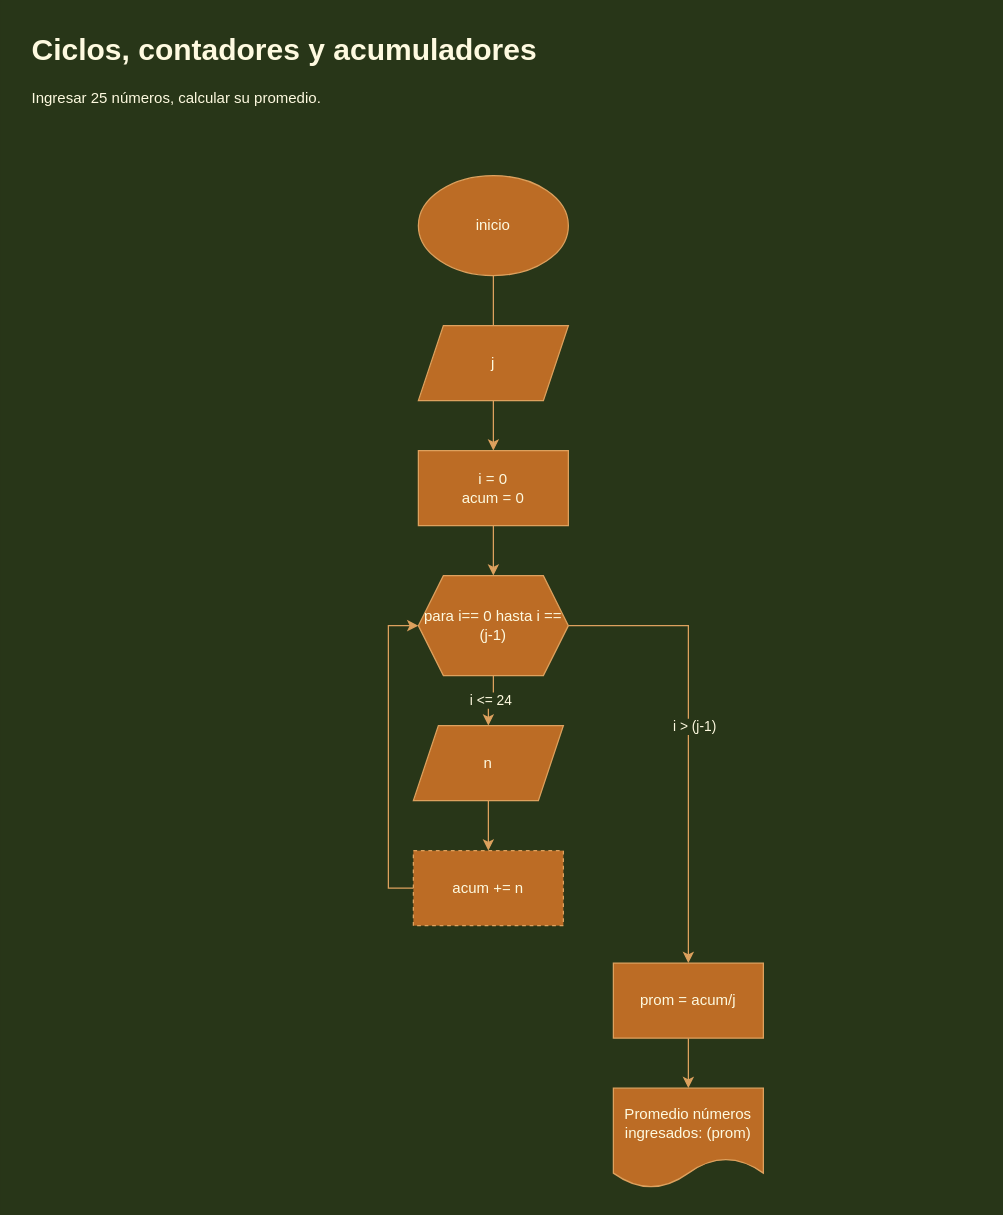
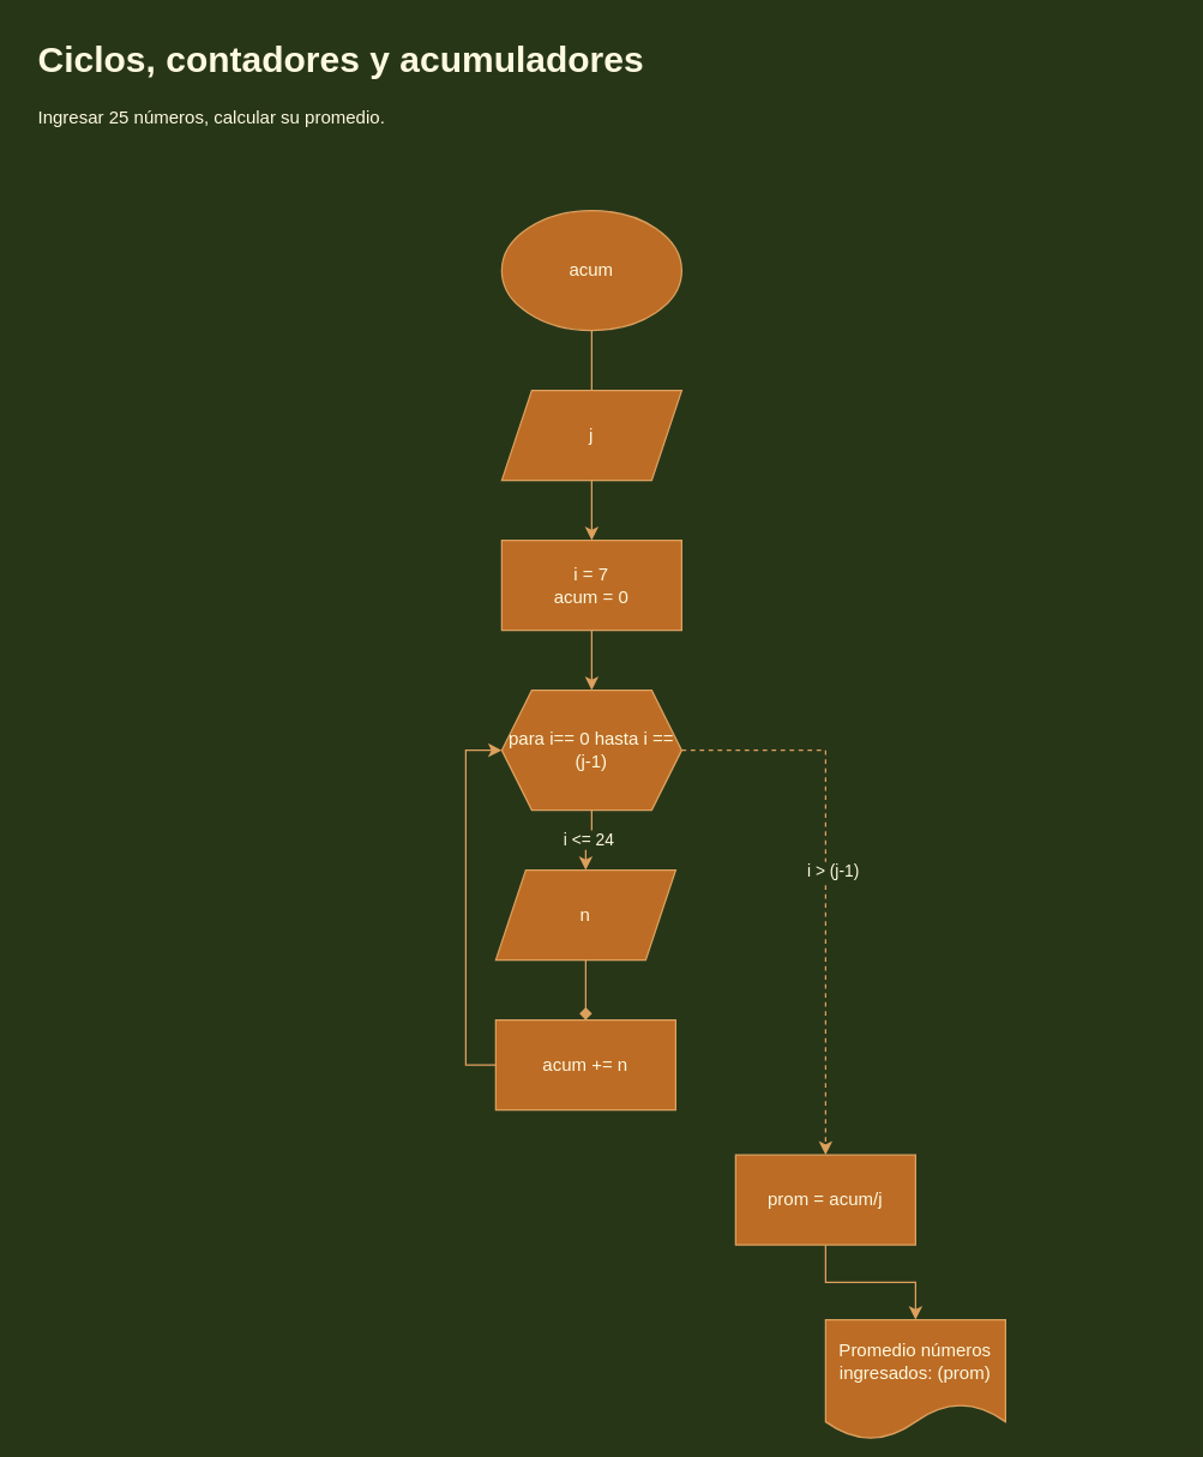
- <mxCell id="4" value="inicio" style="ellipse;whiteSpace=wrap;html=1;fillColor=#BC6C25;strokeColor=#DDA15E;fontColor=#FEFAE0;" vertex="1" parent="1"><mxGeometry x="334" y="140" width="120" height="80" as="geometry" /></mxCell>
+ <mxCell id="4" value="acum" style="ellipse;whiteSpace=wrap;html=1;fillColor=#BC6C25;strokeColor=#DDA15E;fontColor=#FEFAE0;" vertex="1" parent="1"><mxGeometry x="334" y="140" width="120" height="80" as="geometry" /></mxCell>
- <mxCell id="12" value="i = 0&lt;br&gt;acum = 0" style="whiteSpace=wrap;html=1;fillColor=#BC6C25;strokeColor=#DDA15E;fontColor=#FEFAE0;" vertex="1" parent="1"><mxGeometry x="334" y="360" width="120" height="60" as="geometry" /></mxCell>
+ <mxCell id="12" value="i = 7&lt;br&gt;acum = 0" style="whiteSpace=wrap;html=1;fillColor=#BC6C25;strokeColor=#DDA15E;fontColor=#FEFAE0;" vertex="1" parent="1"><mxGeometry x="334" y="360" width="120" height="60" as="geometry" /></mxCell>
- <mxCell id="9" value="" style="edgeStyle=orthogonalEdgeStyle;rounded=0;orthogonalLoop=1;jettySize=auto;html=1;labelBackgroundColor=#283618;strokeColor=#DDA15E;fontColor=#FEFAE0;" edge="1" parent="1" source="10" target="18"><mxGeometry relative="1" as="geometry" /></mxCell>
+ <mxCell id="9" value="" style="edgeStyle=orthogonalEdgeStyle;rounded=0;orthogonalLoop=1;jettySize=auto;html=1;labelBackgroundColor=#283618;strokeColor=#DDA15E;fontColor=#FEFAE0;endArrow=diamond;" edge="1" parent="1" source="10" target="18"><mxGeometry relative="1" as="geometry" /></mxCell>
- <mxCell id="6" style="edgeStyle=orthogonalEdgeStyle;rounded=0;orthogonalLoop=1;jettySize=auto;html=1;exitX=1;exitY=0.5;exitDx=0;exitDy=0;labelBackgroundColor=#283618;strokeColor=#DDA15E;fontColor=#FEFAE0;" edge="1" parent="1" source="8" target="16"><mxGeometry relative="1" as="geometry"><mxPoint x="506" y="680" as="targetPoint" /></mxGeometry></mxCell>
+ <mxCell id="6" style="edgeStyle=orthogonalEdgeStyle;rounded=0;orthogonalLoop=1;jettySize=auto;html=1;exitX=1;exitY=0.5;exitDx=0;exitDy=0;labelBackgroundColor=#283618;strokeColor=#DDA15E;fontColor=#FEFAE0;dashed=1;" edge="1" parent="1" source="8" target="16"><mxGeometry relative="1" as="geometry"><mxPoint x="506" y="680" as="targetPoint" /></mxGeometry></mxCell>
- <mxCell id="18" value="acum += n" style="whiteSpace=wrap;html=1;fillColor=#BC6C25;strokeColor=#DDA15E;fontColor=#FEFAE0;dashed=1;" vertex="1" parent="1"><mxGeometry x="330" y="680" width="120" height="60" as="geometry" /></mxCell>
+ <mxCell id="18" value="acum += n" style="whiteSpace=wrap;html=1;fillColor=#BC6C25;strokeColor=#DDA15E;fontColor=#FEFAE0;" vertex="1" parent="1"><mxGeometry x="330" y="680" width="120" height="60" as="geometry" /></mxCell>
- <mxCell id="19" value="Promedio números ingresados: (prom)" style="shape=document;whiteSpace=wrap;html=1;boundedLbl=1;rounded=0;fillColor=#BC6C25;strokeColor=#DDA15E;fontColor=#FEFAE0;" vertex="1" parent="1"><mxGeometry x="490" y="870" width="120" height="80" as="geometry" /></mxCell>
+ <mxCell id="19" value="Promedio números ingresados: (prom)" style="shape=document;whiteSpace=wrap;html=1;boundedLbl=1;rounded=0;fillColor=#BC6C25;strokeColor=#DDA15E;fontColor=#FEFAE0;" vertex="1" parent="1"><mxGeometry x="550" y="880" width="120" height="80" as="geometry" /></mxCell>
